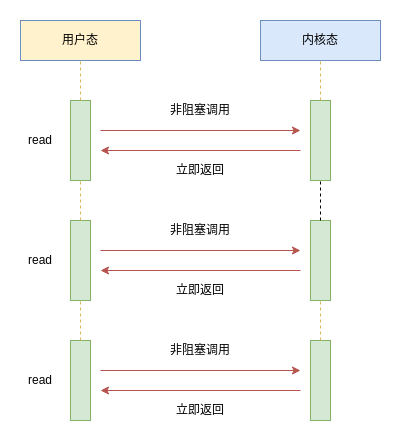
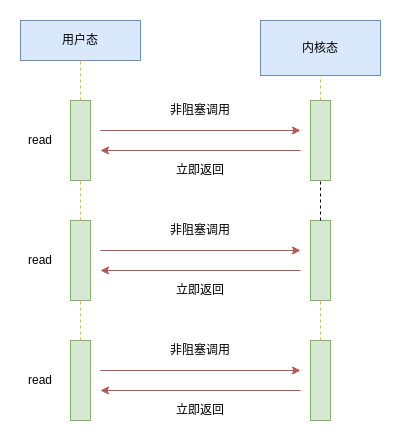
- <mxCell id="2" value="用户态" style="rounded=0;whiteSpace=wrap;html=1;fillColor=#fff2cc;strokeColor=#6c8ebf;" vertex="1" parent="1"><mxGeometry x="20" y="20" width="120" height="40" as="geometry" /></mxCell>
+ <mxCell id="2" value="用户态" style="rounded=0;whiteSpace=wrap;html=1;fillColor=#dae8fc;strokeColor=#6c8ebf;" vertex="1" parent="1"><mxGeometry x="20" y="20" width="120" height="40" as="geometry" /></mxCell>
- <mxCell id="3" value="内核态" style="rounded=0;whiteSpace=wrap;html=1;fillColor=#dae8fc;strokeColor=#6c8ebf;" vertex="1" parent="1"><mxGeometry x="260" y="20" width="120" height="40" as="geometry" /></mxCell>
+ <mxCell id="3" value="内核态" style="rounded=0;whiteSpace=wrap;html=1;fillColor=#dae8fc;strokeColor=#6c8ebf;" vertex="1" parent="1"><mxGeometry x="260" y="20" width="120" height="55" as="geometry" /></mxCell>
